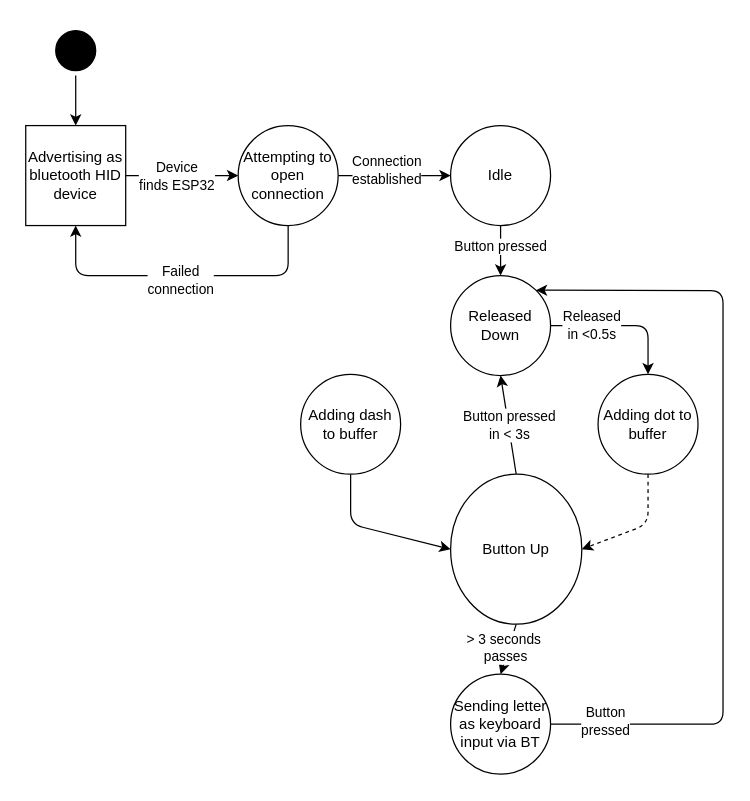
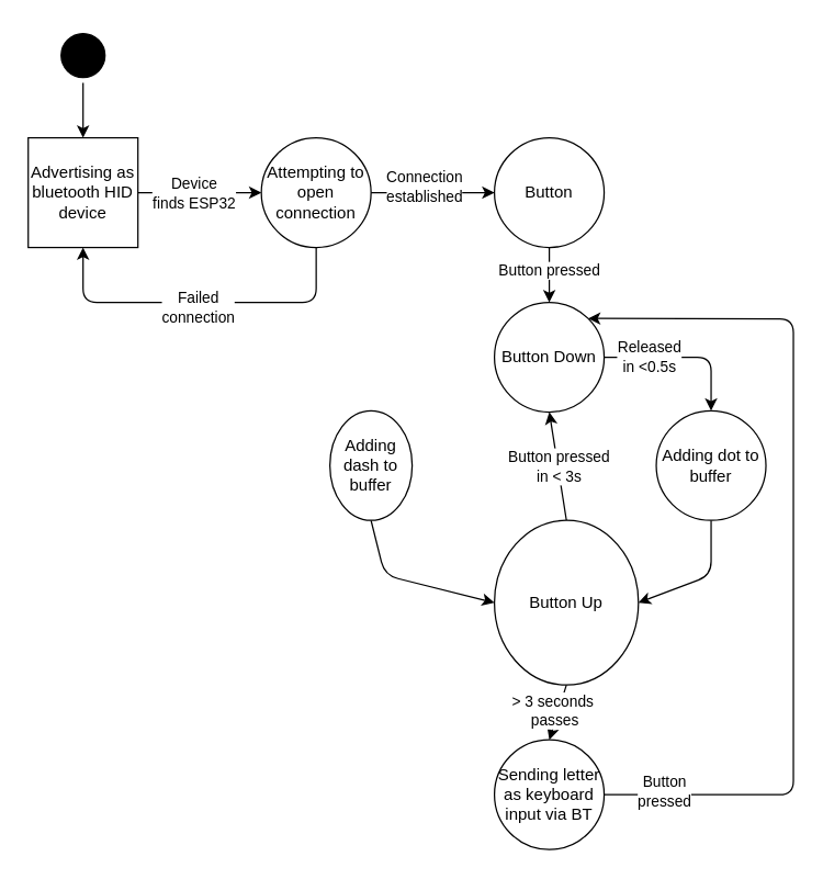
- <mxCell id="14" value="Idle" style="ellipse;whiteSpace=wrap;html=1;" vertex="1" parent="1"><mxGeometry x="360" y="100" width="80" height="80" as="geometry" /></mxCell>
+ <mxCell id="14" value="Button" style="ellipse;whiteSpace=wrap;html=1;" vertex="1" parent="1"><mxGeometry x="360" y="100" width="80" height="80" as="geometry" /></mxCell>
- <mxCell id="11" value="Released Down" style="ellipse;whiteSpace=wrap;html=1;" vertex="1" parent="1"><mxGeometry x="360" y="220" width="80" height="80" as="geometry" /></mxCell>
+ <mxCell id="11" value="Button Down" style="ellipse;whiteSpace=wrap;html=1;" vertex="1" parent="1"><mxGeometry x="360" y="220" width="80" height="80" as="geometry" /></mxCell>
- <mxCell id="18" value="Adding dash to buffer" style="ellipse;whiteSpace=wrap;html=1;" vertex="1" parent="1"><mxGeometry x="240" y="299" width="80" height="80" as="geometry" /></mxCell>
+ <mxCell id="18" value="Adding dash to buffer" style="ellipse;whiteSpace=wrap;html=1;" vertex="1" parent="1"><mxGeometry x="240" y="299" width="60" height="80" as="geometry" /></mxCell>
- <mxCell id="15" style="edgeStyle=none;html=1;exitX=0.5;exitY=1;exitDx=0;exitDy=0;entryX=1;entryY=0.5;entryDx=0;entryDy=0;dashed=1;" edge="1" source="16" target="8" parent="1"><mxGeometry relative="1" as="geometry"><Array as="points"><mxPoint x="518" y="419" /></Array></mxGeometry></mxCell>
+ <mxCell id="15" style="edgeStyle=none;html=1;exitX=0.5;exitY=1;exitDx=0;exitDy=0;entryX=1;entryY=0.5;entryDx=0;entryDy=0;" edge="1" source="16" target="8" parent="1"><mxGeometry relative="1" as="geometry"><Array as="points"><mxPoint x="518" y="419" /></Array></mxGeometry></mxCell>
